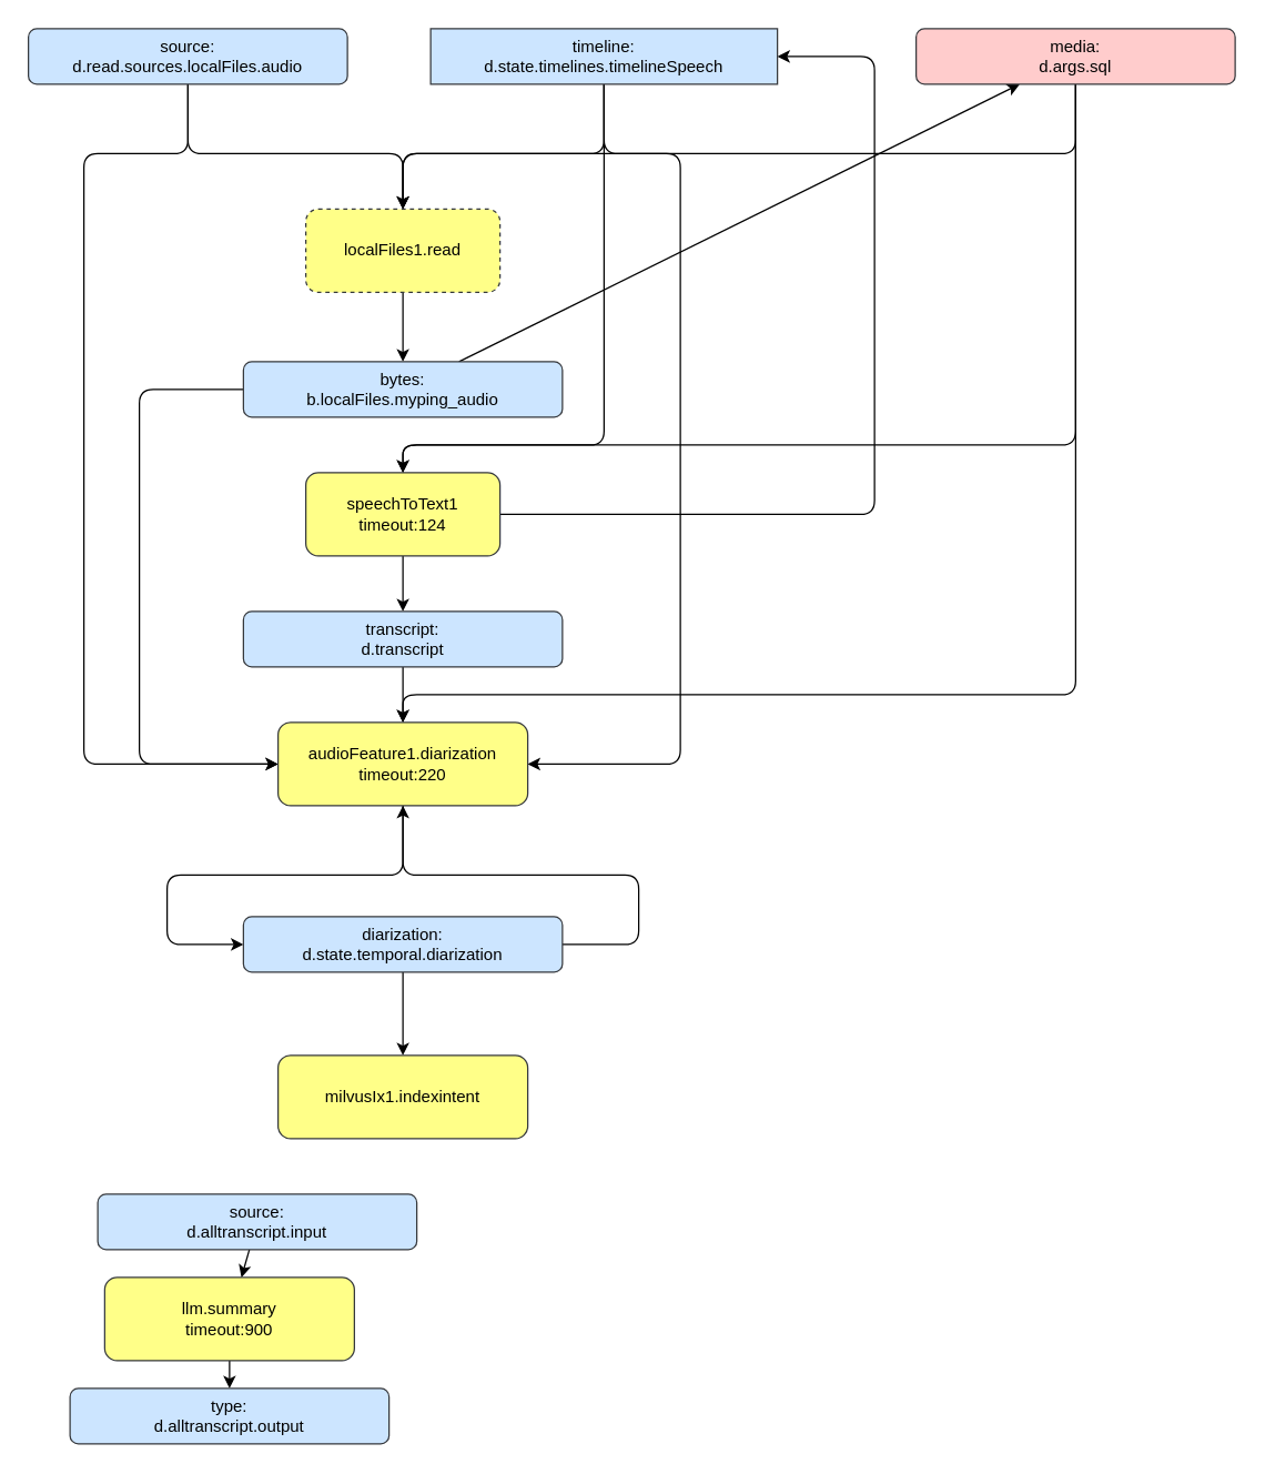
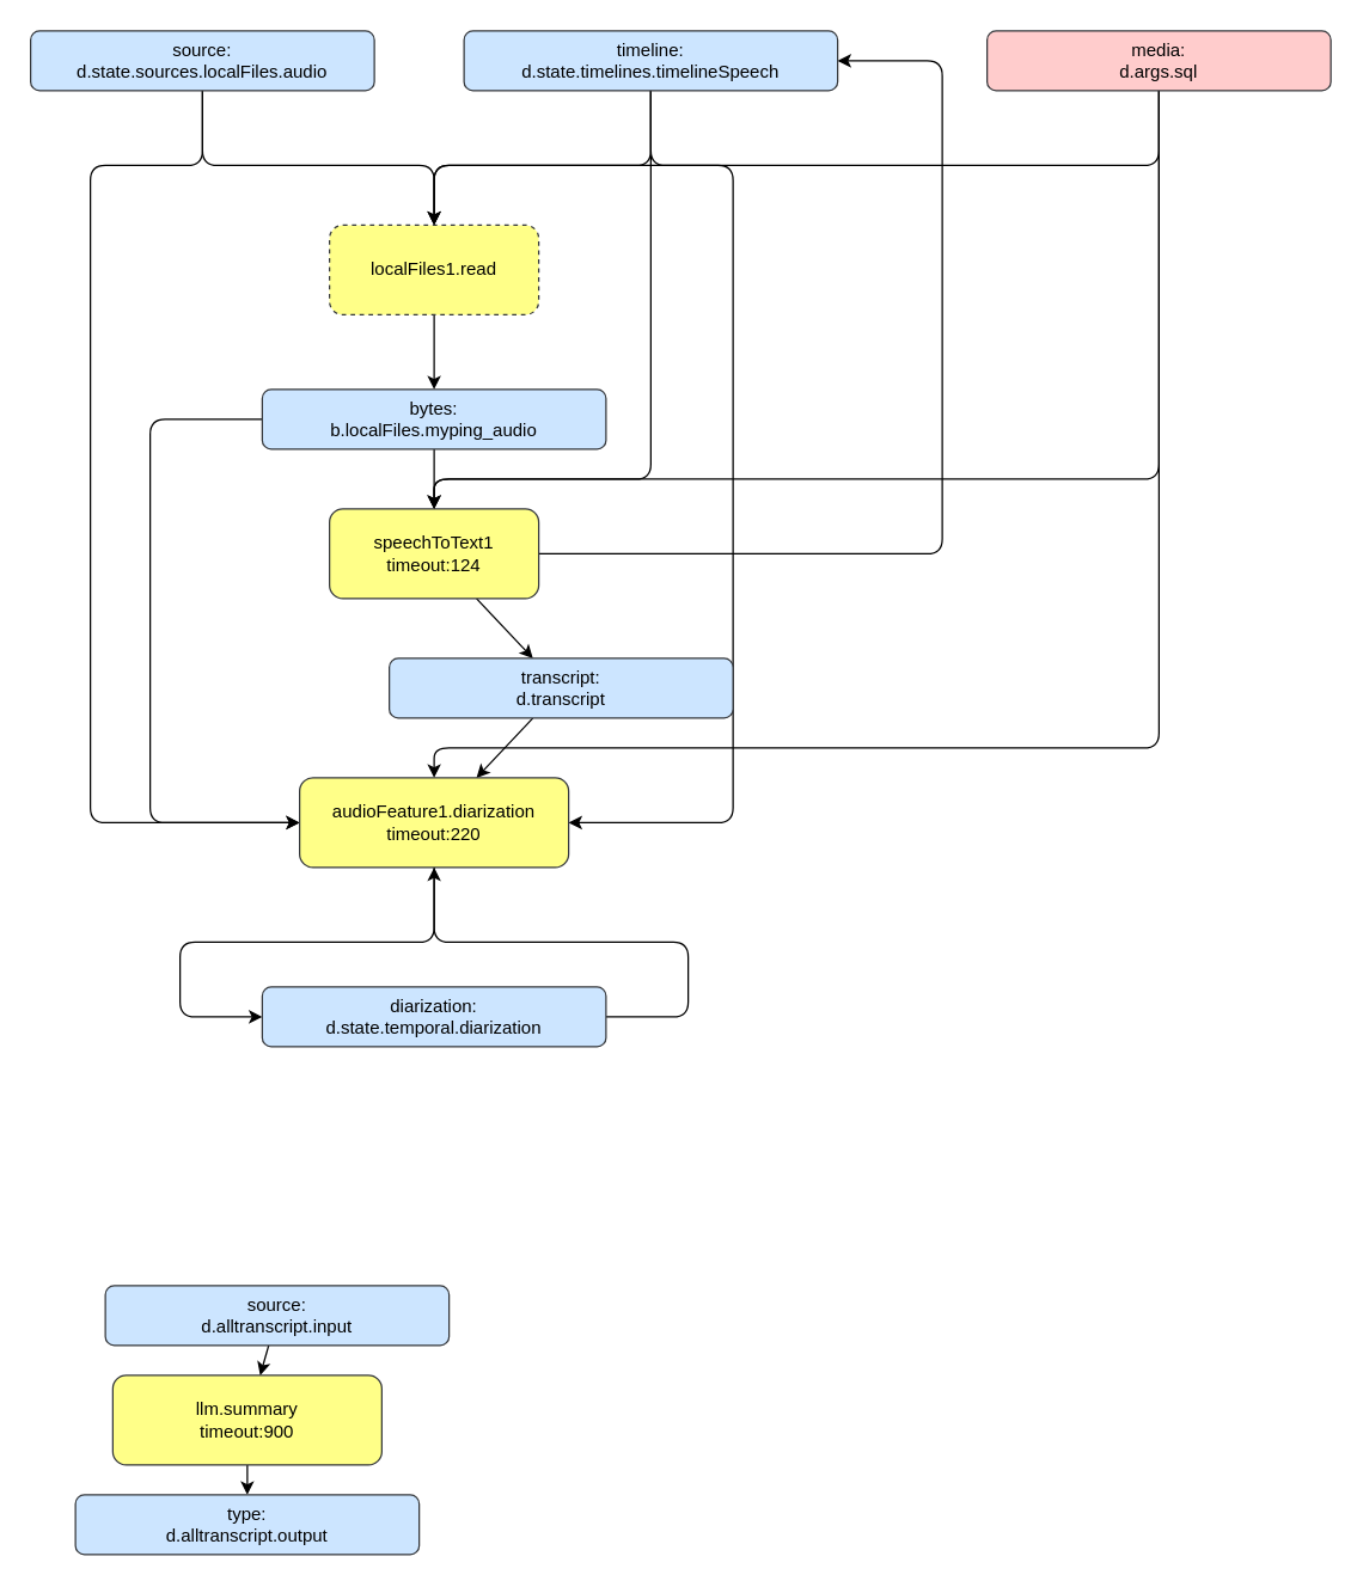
- <mxCell id="10" value="source:&#10;d.read.sources.localFiles.audio" style="rounded=1;whiteSpace=wrap;fillColor=#cce5ff;strokeColor=#36393d;fontColor=#000000;" parent="1" vertex="1"><mxGeometry x="20" y="20" width="230" height="40" as="geometry" /></mxCell>
+ <mxCell id="10" value="source:&#10;d.state.sources.localFiles.audio" style="rounded=1;whiteSpace=wrap;fillColor=#cce5ff;strokeColor=#36393d;fontColor=#000000;" parent="1" vertex="1"><mxGeometry x="20" y="20" width="230" height="40" as="geometry" /></mxCell>
- <mxCell id="13" value="timeline:&#10;d.state.timelines.timelineSpeech" style="whiteSpace=wrap;fillColor=#cce5ff;strokeColor=#36393d;fontColor=#000000;rounded=0;" parent="1" vertex="1"><mxGeometry x="310" y="20" width="250" height="40" as="geometry" /></mxCell>
+ <mxCell id="13" value="timeline:&#10;d.state.timelines.timelineSpeech" style="rounded=1;whiteSpace=wrap;fillColor=#cce5ff;strokeColor=#36393d;fontColor=#000000;" parent="1" vertex="1"><mxGeometry x="310" y="20" width="250" height="40" as="geometry" /></mxCell>
- <mxCell id="14" style="edgeStyle=none;html=1;fontColor=#000000;" parent="1" source="16" target="28" edge="1"><mxGeometry relative="1" as="geometry" /></mxCell>
+ <mxCell id="14" style="edgeStyle=none;html=1;entryX=0.5;entryY=0;entryDx=0;entryDy=0;fontColor=#000000;" parent="1" source="16" target="8" edge="1"><mxGeometry relative="1" as="geometry" /></mxCell>
- <mxCell id="18" value="transcript:&#10;d.transcript" style="rounded=1;whiteSpace=wrap;fillColor=#cce5ff;strokeColor=#36393d;fontColor=#000000;" parent="1" vertex="1"><mxGeometry x="175" y="440" width="230" height="40" as="geometry" /></mxCell>
+ <mxCell id="18" value="transcript:&#10;d.transcript" style="rounded=1;whiteSpace=wrap;fillColor=#cce5ff;strokeColor=#36393d;fontColor=#000000;" parent="1" vertex="1"><mxGeometry x="260" y="440" width="230" height="40" as="geometry" /></mxCell>
- <mxCell id="22" style="edgeStyle=none;html=1;entryX=0.5;entryY=0;entryDx=0;entryDy=0;" parent="1" source="23" target="24" edge="1"><mxGeometry relative="1" as="geometry"><Array as="points" /></mxGeometry></mxCell>
- <mxCell id="24" value="milvusIx1.indexintent" style="rounded=1;whiteSpace=wrap;fillColor=#ffff88;strokeColor=#36393d;fontColor=#000000;" parent="1" vertex="1"><mxGeometry x="200" y="760" width="180" height="60" as="geometry" /></mxCell>
